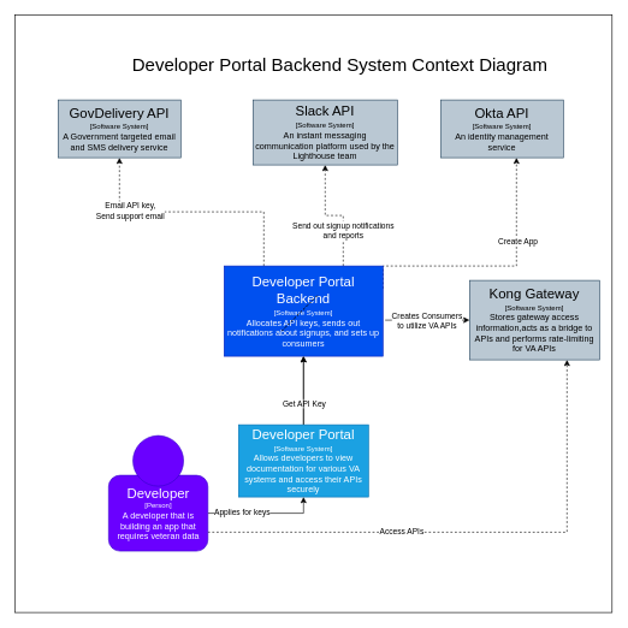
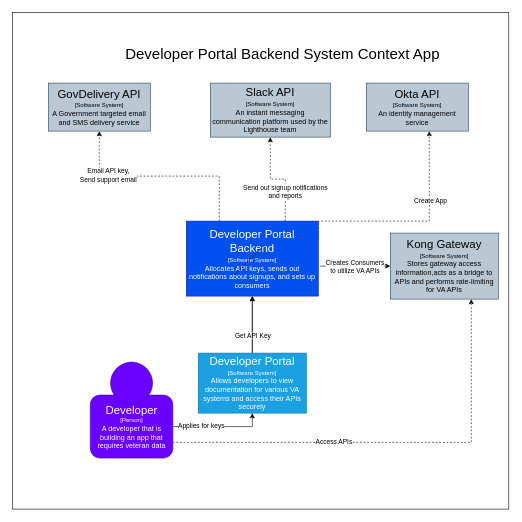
- <mxCell id="24" value="&lt;font style=&quot;font-size: 25px&quot;&gt;Developer Portal Backend System Context Diagram&lt;/font&gt;" style="text;html=1;align=center;verticalAlign=middle;resizable=0;points=[];autosize=1;" parent="1" vertex="1"><mxGeometry x="175" y="78" width="590" height="20" as="geometry" /></mxCell>
+ <mxCell id="24" value="&lt;font style=&quot;font-size: 25px&quot;&gt;Developer Portal Backend System Context App&lt;/font&gt;" style="text;html=1;align=center;verticalAlign=middle;resizable=0;points=[];autosize=1;" parent="1" vertex="1"><mxGeometry x="175" y="78" width="590" height="20" as="geometry" /></mxCell>
